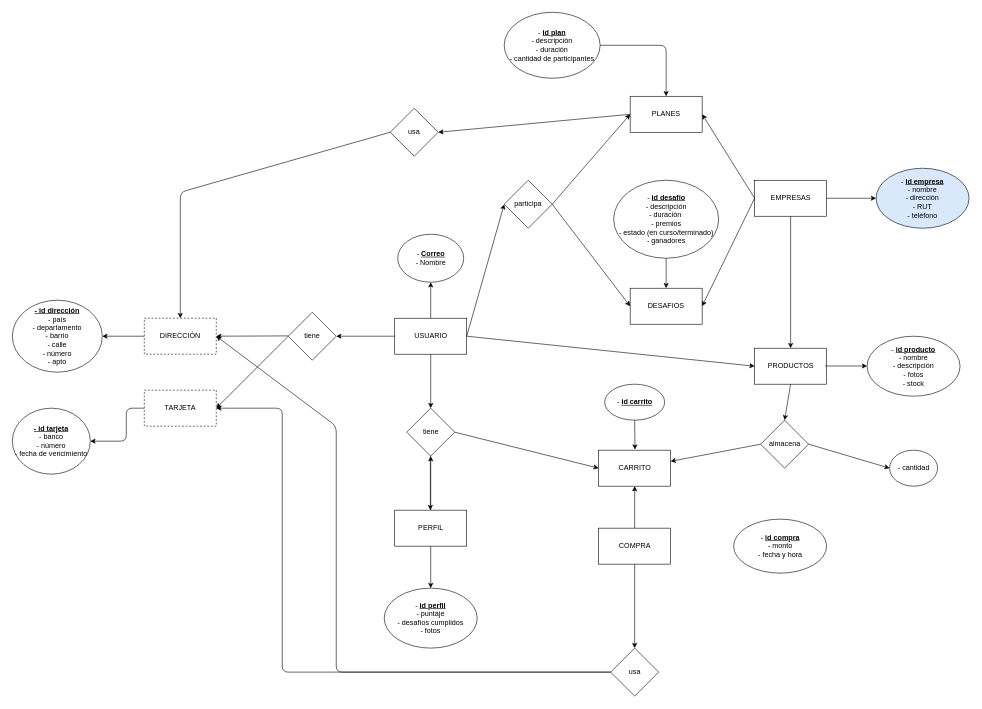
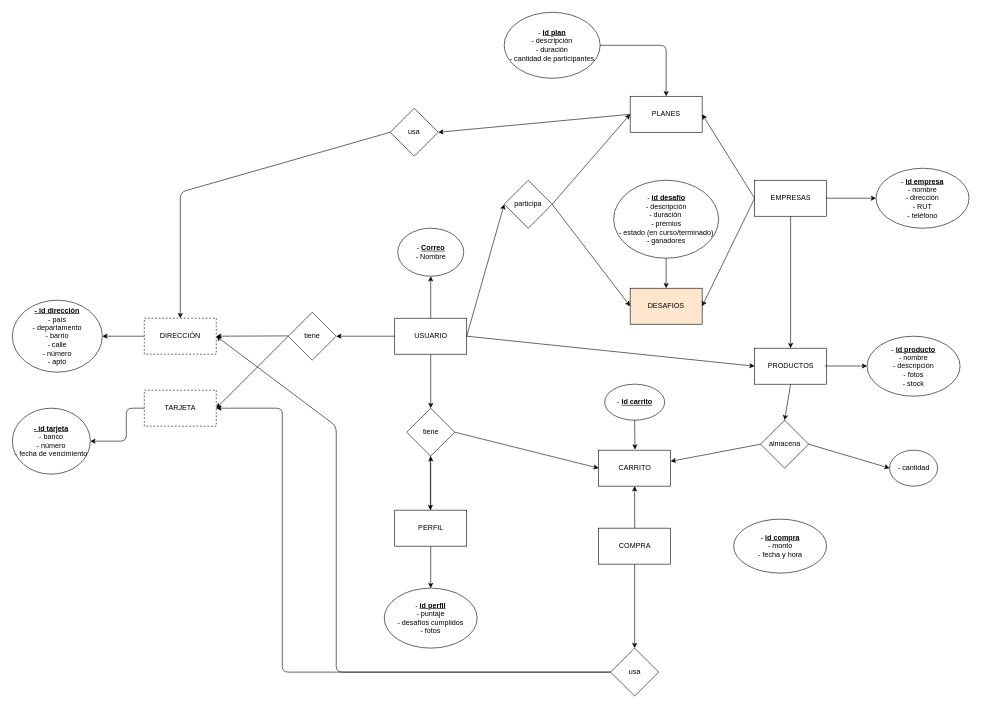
- <mxCell id="36" value="- &lt;u style=&quot;font-weight: bold&quot;&gt;id empresa&lt;/u&gt;&lt;br&gt;- nombre&lt;br&gt;- dirección&lt;br&gt;- RUT&lt;br&gt;- teléfono" style="ellipse;whiteSpace=wrap;html=1;fillColor=#dae8fc;" vertex="1" parent="1"><mxGeometry x="1460" y="280" width="155" height="100" as="geometry" /></mxCell>
+ <mxCell id="36" value="- &lt;u style=&quot;font-weight: bold&quot;&gt;id empresa&lt;/u&gt;&lt;br&gt;- nombre&lt;br&gt;- dirección&lt;br&gt;- RUT&lt;br&gt;- teléfono" style="ellipse;whiteSpace=wrap;html=1;" vertex="1" parent="1"><mxGeometry x="1460" y="280" width="155" height="100" as="geometry" /></mxCell>
- <mxCell id="18" value="- &lt;u&gt;&lt;b&gt;Correo&lt;/b&gt;&lt;/u&gt;&lt;br&gt;- Nombre&lt;br&gt;" style="ellipse;whiteSpace=wrap;html=1;" vertex="1" parent="1"><mxGeometry x="662.5" y="390" width="110" height="80" as="geometry" /></mxCell>
+ <mxCell id="18" value="- &lt;u&gt;&lt;b&gt;Correo&lt;/b&gt;&lt;/u&gt;&lt;br&gt;- Nombre&lt;br&gt;" style="ellipse;whiteSpace=wrap;html=1;" vertex="1" parent="1"><mxGeometry x="662.5" y="380" width="110" height="80" as="geometry" /></mxCell>
- <mxCell id="4" value="DESAFIOS" style="rounded=0;whiteSpace=wrap;html=1;" vertex="1" parent="1"><mxGeometry x="1050" y="480" width="120" height="60" as="geometry" /></mxCell>
+ <mxCell id="4" value="DESAFIOS" style="rounded=0;whiteSpace=wrap;html=1;fillColor=#ffe6cc;" vertex="1" parent="1"><mxGeometry x="1050" y="480" width="120" height="60" as="geometry" /></mxCell>
